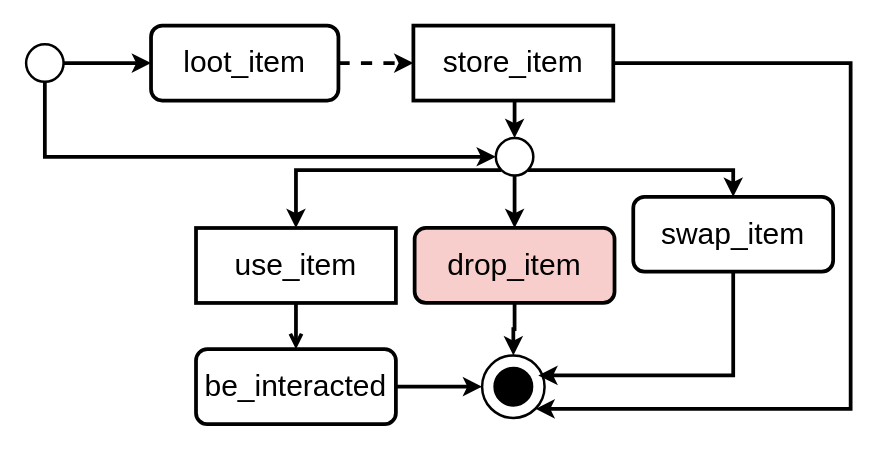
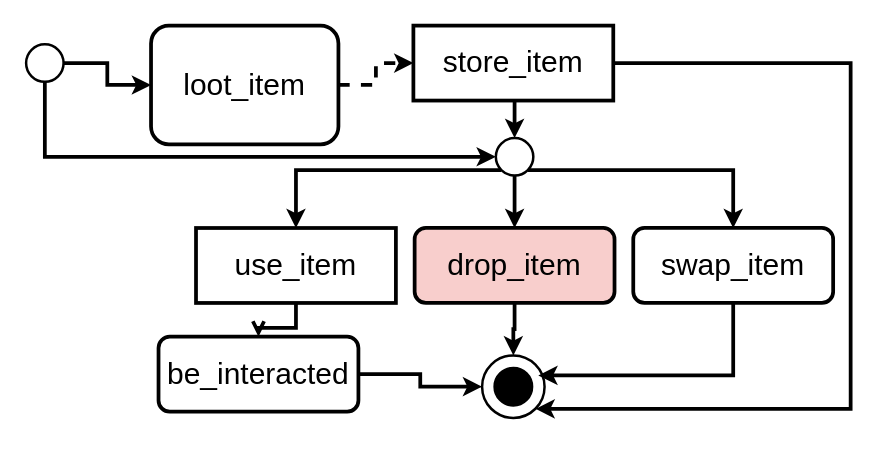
- <mxCell id="8" value="&lt;font size=&quot;3&quot;&gt;&lt;font style=&quot;font-size: 24px&quot;&gt;loot_item&lt;/font&gt;&lt;/font&gt;" style="rounded=1;whiteSpace=wrap;html=1;fillColor=#FFFFFF;strokeWidth=3;" vertex="1" parent="1"><mxGeometry x="120" y="20" width="150" height="60" as="geometry" /></mxCell>
+ <mxCell id="8" value="&lt;font size=&quot;3&quot;&gt;&lt;font style=&quot;font-size: 24px&quot;&gt;loot_item&lt;/font&gt;&lt;/font&gt;" style="rounded=1;whiteSpace=wrap;html=1;fillColor=#FFFFFF;strokeWidth=3;" vertex="1" parent="1"><mxGeometry x="120" y="20" width="150" height="95" as="geometry" /></mxCell>
- <mxCell id="13" value="&lt;div&gt;&lt;font size=&quot;3&quot;&gt;&lt;font style=&quot;font-size: 24px&quot;&gt;swap_item&lt;/font&gt;&lt;/font&gt;&lt;/div&gt;" style="rounded=1;whiteSpace=wrap;html=1;fillColor=#FFFFFF;strokeWidth=3;" vertex="1" parent="1"><mxGeometry x="506" y="157" width="160" height="60" as="geometry" /></mxCell>
+ <mxCell id="13" value="&lt;div&gt;&lt;font size=&quot;3&quot;&gt;&lt;font style=&quot;font-size: 24px&quot;&gt;swap_item&lt;/font&gt;&lt;/font&gt;&lt;/div&gt;" style="rounded=1;whiteSpace=wrap;html=1;fillColor=#FFFFFF;strokeWidth=3;" vertex="1" parent="1"><mxGeometry x="506" y="182" width="160" height="60" as="geometry" /></mxCell>
- <mxCell id="23" value="&lt;div&gt;&lt;font size=&quot;3&quot;&gt;&lt;font style=&quot;font-size: 24px&quot;&gt;be_interacted&lt;/font&gt;&lt;/font&gt;&lt;/div&gt;" style="rounded=1;whiteSpace=wrap;html=1;fillColor=#FFFFFF;strokeWidth=3;" vertex="1" parent="1"><mxGeometry x="156" y="279" width="160" height="60" as="geometry" /></mxCell>
+ <mxCell id="23" value="&lt;div&gt;&lt;font size=&quot;3&quot;&gt;&lt;font style=&quot;font-size: 24px&quot;&gt;be_interacted&lt;/font&gt;&lt;/font&gt;&lt;/div&gt;" style="rounded=1;whiteSpace=wrap;html=1;fillColor=#FFFFFF;strokeWidth=3;" vertex="1" parent="1"><mxGeometry x="126" y="269" width="160" height="60" as="geometry" /></mxCell>
